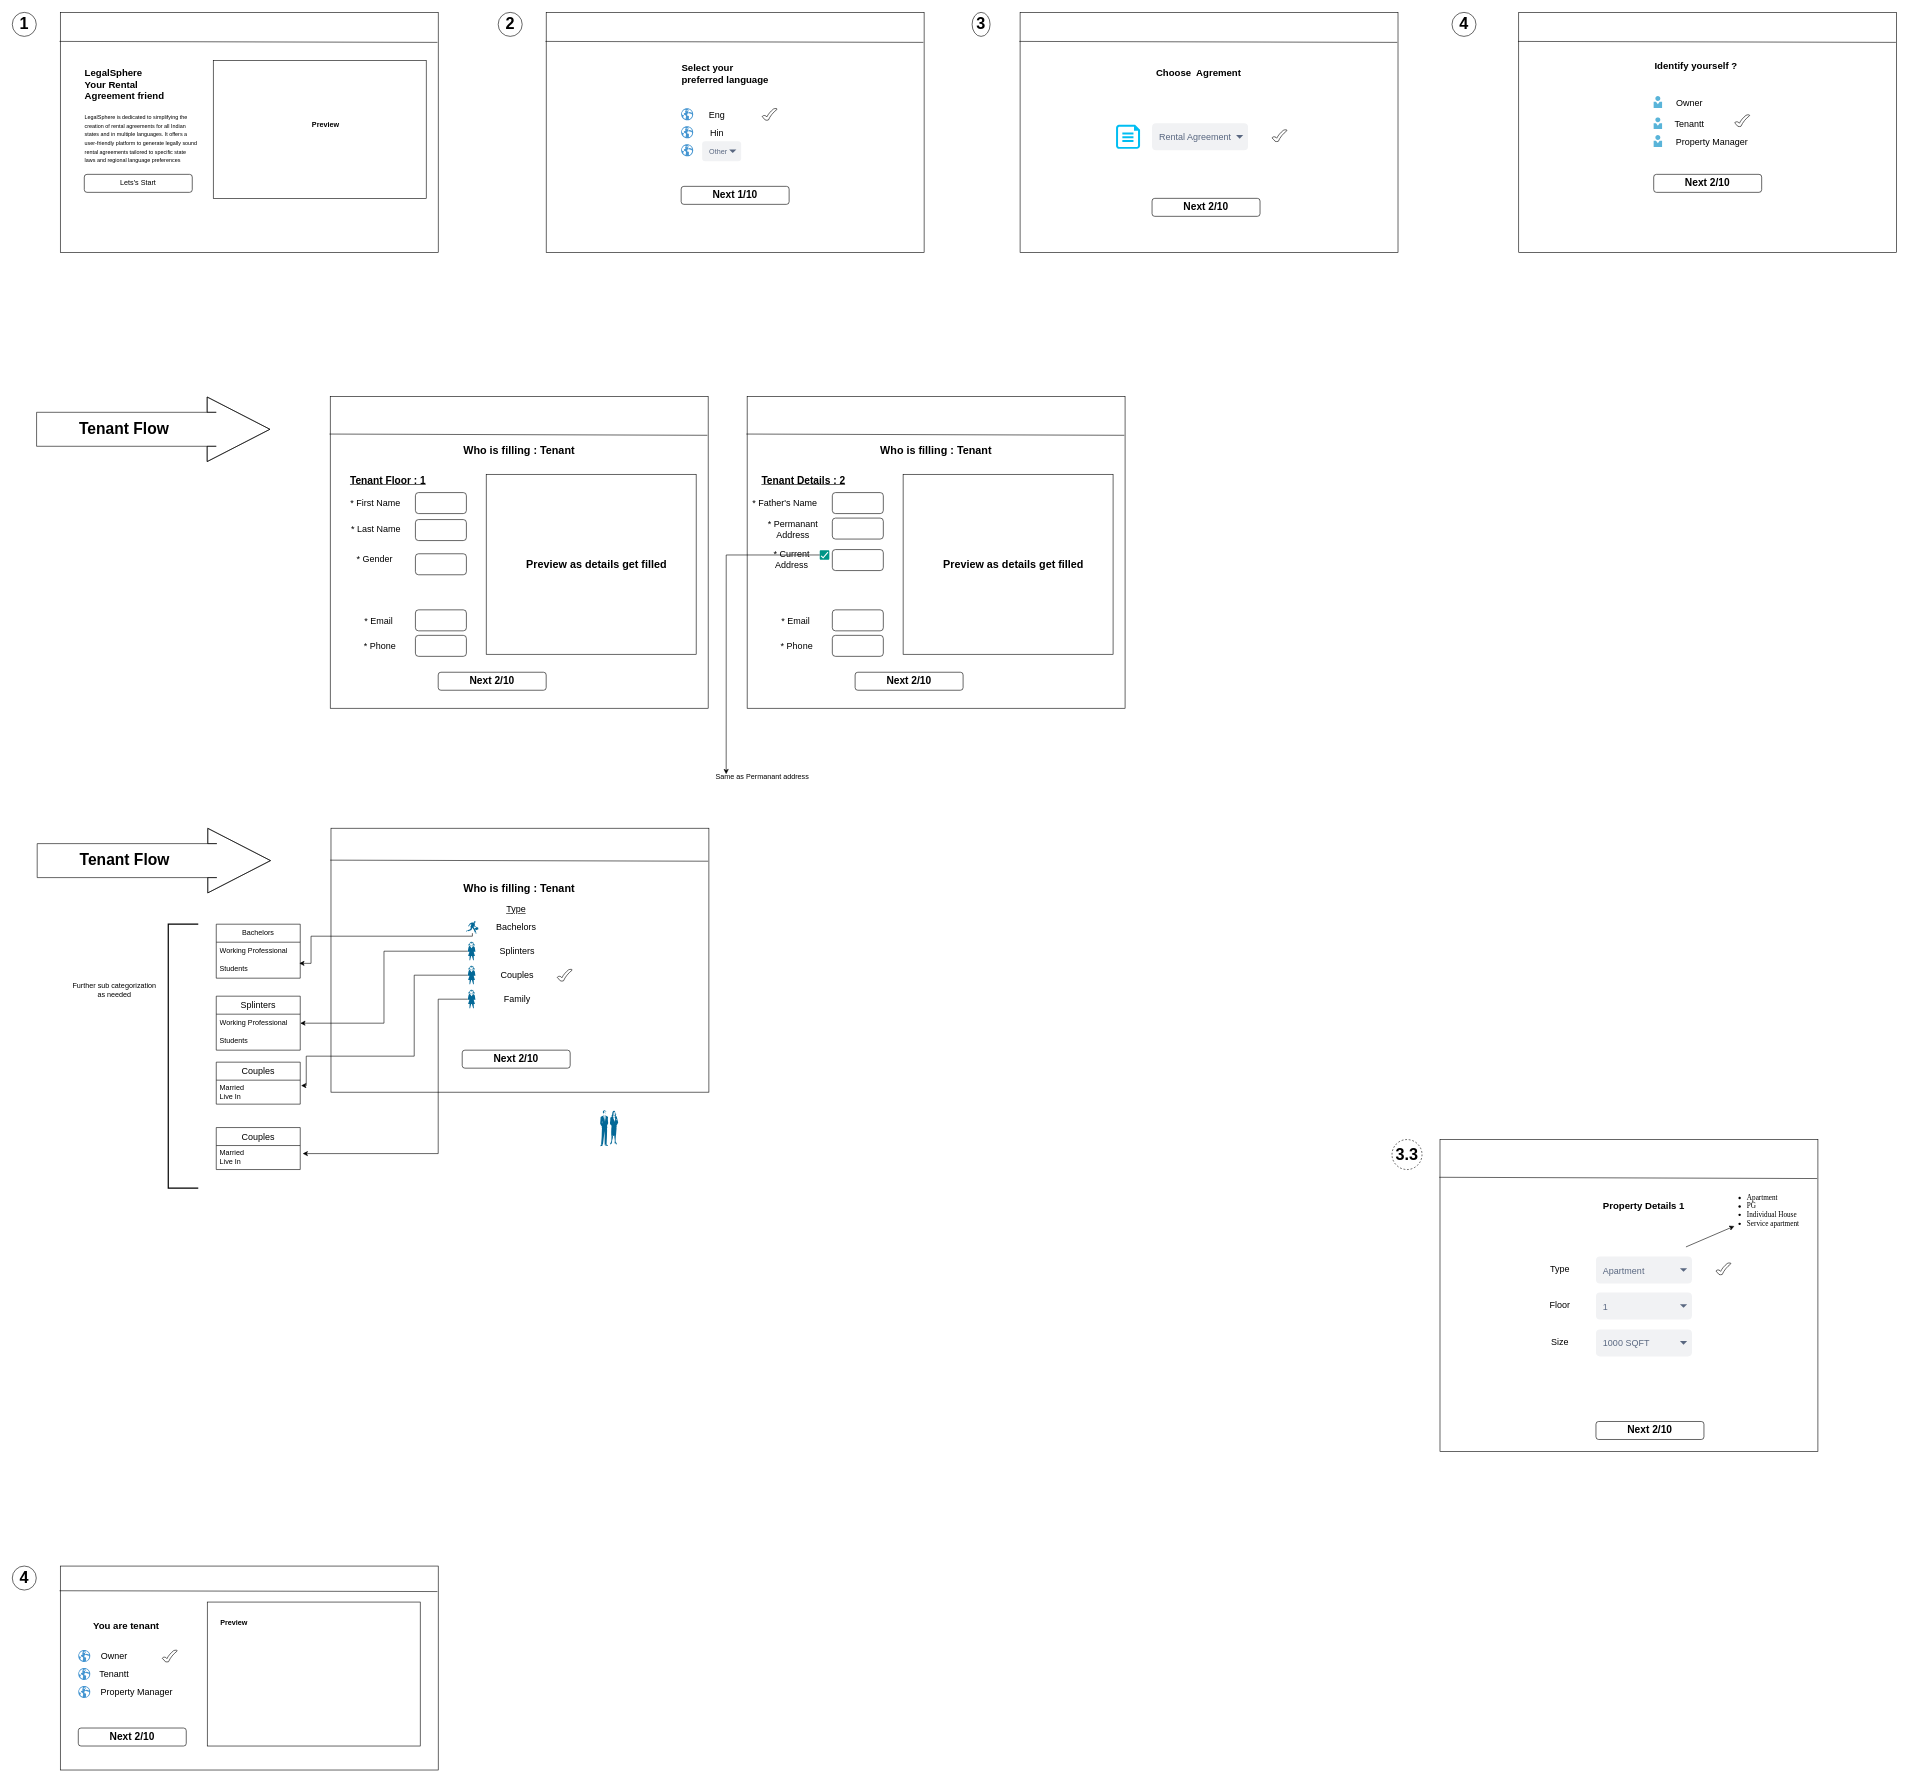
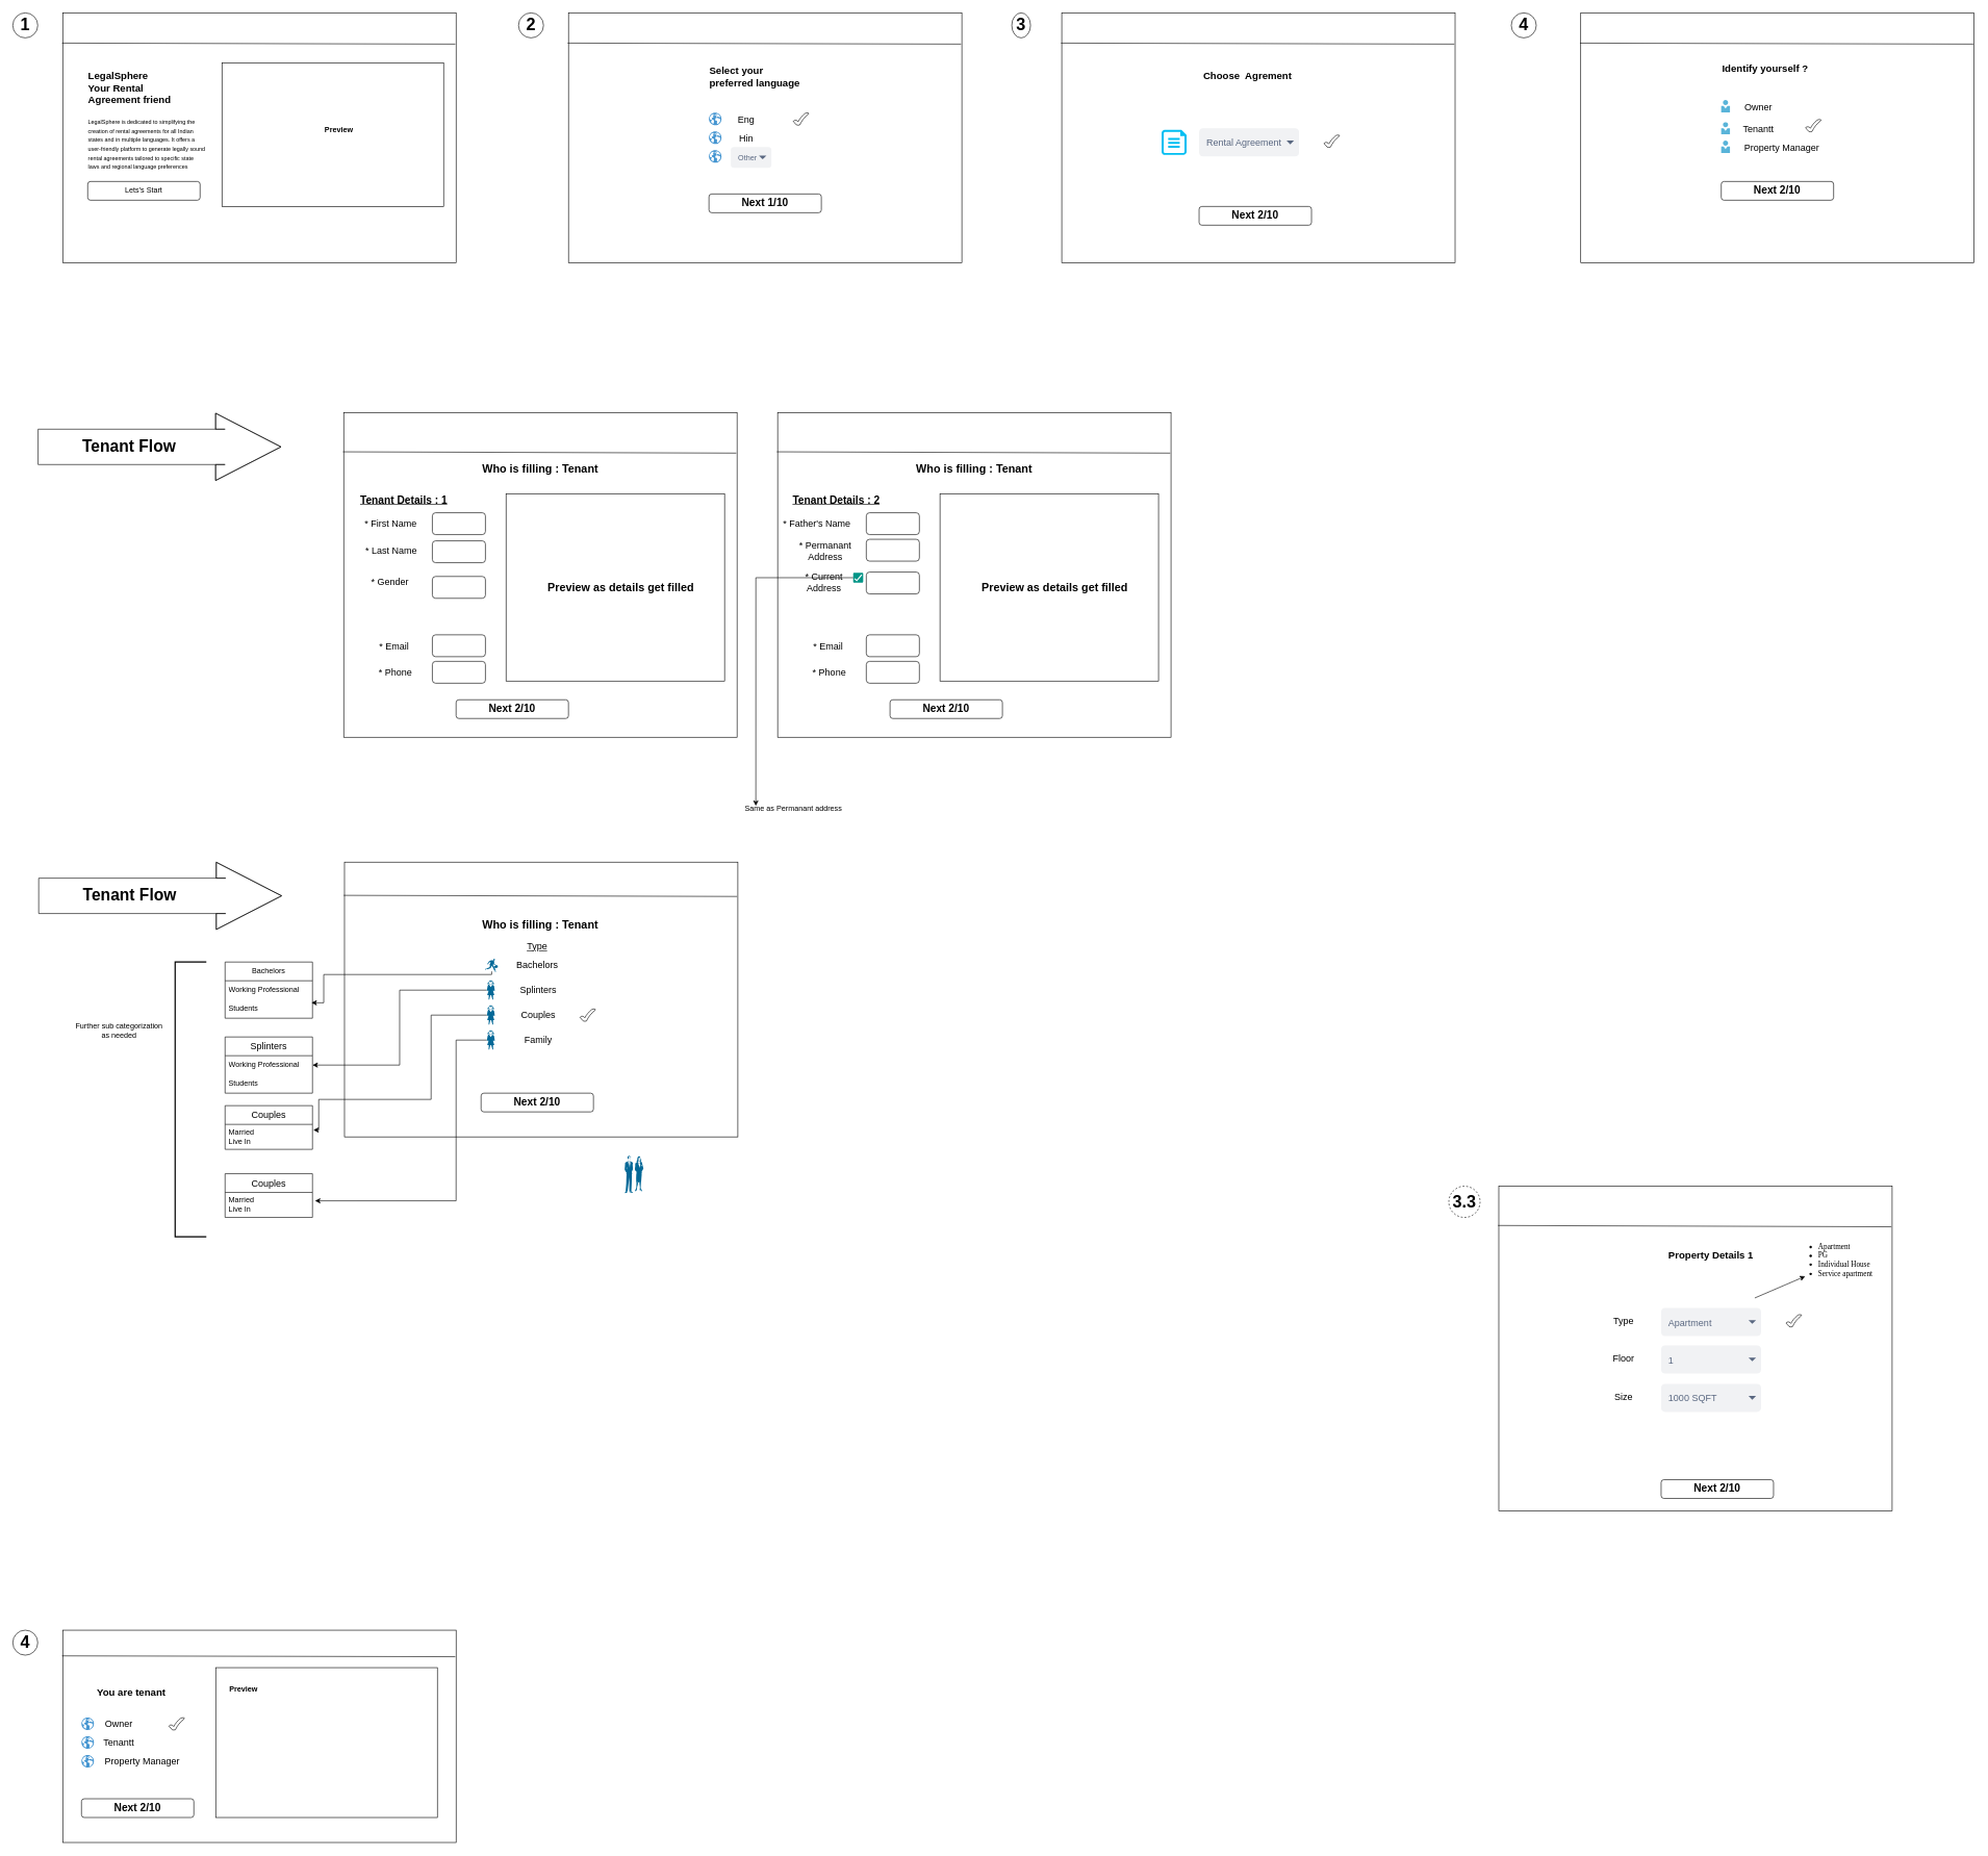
- <mxCell id="86" value="&lt;span style=&quot;white-space-collapse: preserve;&quot;&gt;&lt;font style=&quot;font-size: 17px;&quot;&gt;&lt;u style=&quot;&quot;&gt;&lt;b style=&quot;&quot;&gt;Tenant Floor : 1&lt;/b&gt;&lt;/u&gt;&lt;/font&gt;&lt;/span&gt;" style="text;html=1;align=center;verticalAlign=middle;whiteSpace=wrap;rounded=0;" vertex="1" parent="1"><mxGeometry x="573" y="781" width="147" height="39.5" as="geometry" /></mxCell>
+ <mxCell id="86" value="&lt;span style=&quot;white-space-collapse: preserve;&quot;&gt;&lt;font style=&quot;font-size: 17px;&quot;&gt;&lt;u style=&quot;&quot;&gt;&lt;b style=&quot;&quot;&gt;Tenant Details : 1&lt;/b&gt;&lt;/u&gt;&lt;/font&gt;&lt;/span&gt;" style="text;html=1;align=center;verticalAlign=middle;whiteSpace=wrap;rounded=0;" vertex="1" parent="1"><mxGeometry x="573" y="781" width="147" height="39.5" as="geometry" /></mxCell>
